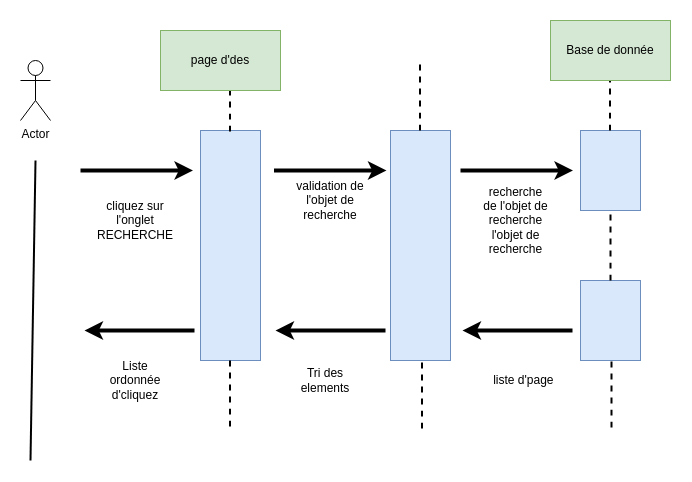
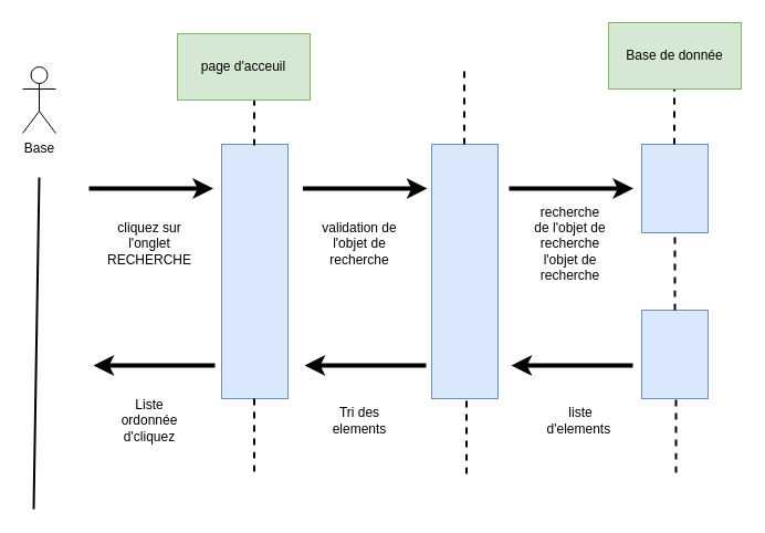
- <mxCell id="21" value="page d'des" style="rounded=0;whiteSpace=wrap;html=1;fillColor=#d5e8d4;strokeColor=#82b366;" vertex="1" parent="1"><mxGeometry x="160" y="30" width="120" height="60" as="geometry" /></mxCell>
+ <mxCell id="21" value="page d'acceuil" style="rounded=0;whiteSpace=wrap;html=1;fillColor=#d5e8d4;strokeColor=#82b366;" vertex="1" parent="1"><mxGeometry x="160" y="30" width="120" height="60" as="geometry" /></mxCell>
- <mxCell id="2" value="Actor" style="shape=umlActor;verticalLabelPosition=bottom;labelBackgroundColor=#ffffff;verticalAlign=top;html=1;outlineConnect=0;" vertex="1" parent="1"><mxGeometry x="20" y="60" width="30" height="60" as="geometry" /></mxCell>
+ <mxCell id="2" value="Base" style="shape=umlActor;verticalLabelPosition=bottom;labelBackgroundColor=#ffffff;verticalAlign=top;html=1;outlineConnect=0;" vertex="1" parent="1"><mxGeometry x="20" y="60" width="30" height="60" as="geometry" /></mxCell>
- <mxCell id="24" value="validation de l'objet de recherche" style="text;html=1;strokeColor=none;fillColor=none;align=center;verticalAlign=middle;whiteSpace=wrap;rounded=0;" vertex="1" parent="1"><mxGeometry x="295" y="160" width="70" height="80" as="geometry" /></mxCell>
+ <mxCell id="24" value="validation de l'objet de recherche" style="text;html=1;strokeColor=none;fillColor=none;align=center;verticalAlign=middle;whiteSpace=wrap;rounded=0;" vertex="1" parent="1"><mxGeometry x="290" y="180" width="70" height="80" as="geometry" /></mxCell>
- <mxCell id="25" value="liste d'page&amp;nbsp;" style="text;html=1;strokeColor=none;fillColor=none;align=center;verticalAlign=middle;whiteSpace=wrap;rounded=0;" vertex="1" parent="1"><mxGeometry x="490" y="340" width="70" height="80" as="geometry" /></mxCell>
+ <mxCell id="25" value="liste d'elements&amp;nbsp;" style="text;html=1;strokeColor=none;fillColor=none;align=center;verticalAlign=middle;whiteSpace=wrap;rounded=0;" vertex="1" parent="1"><mxGeometry x="490" y="340" width="70" height="80" as="geometry" /></mxCell>
